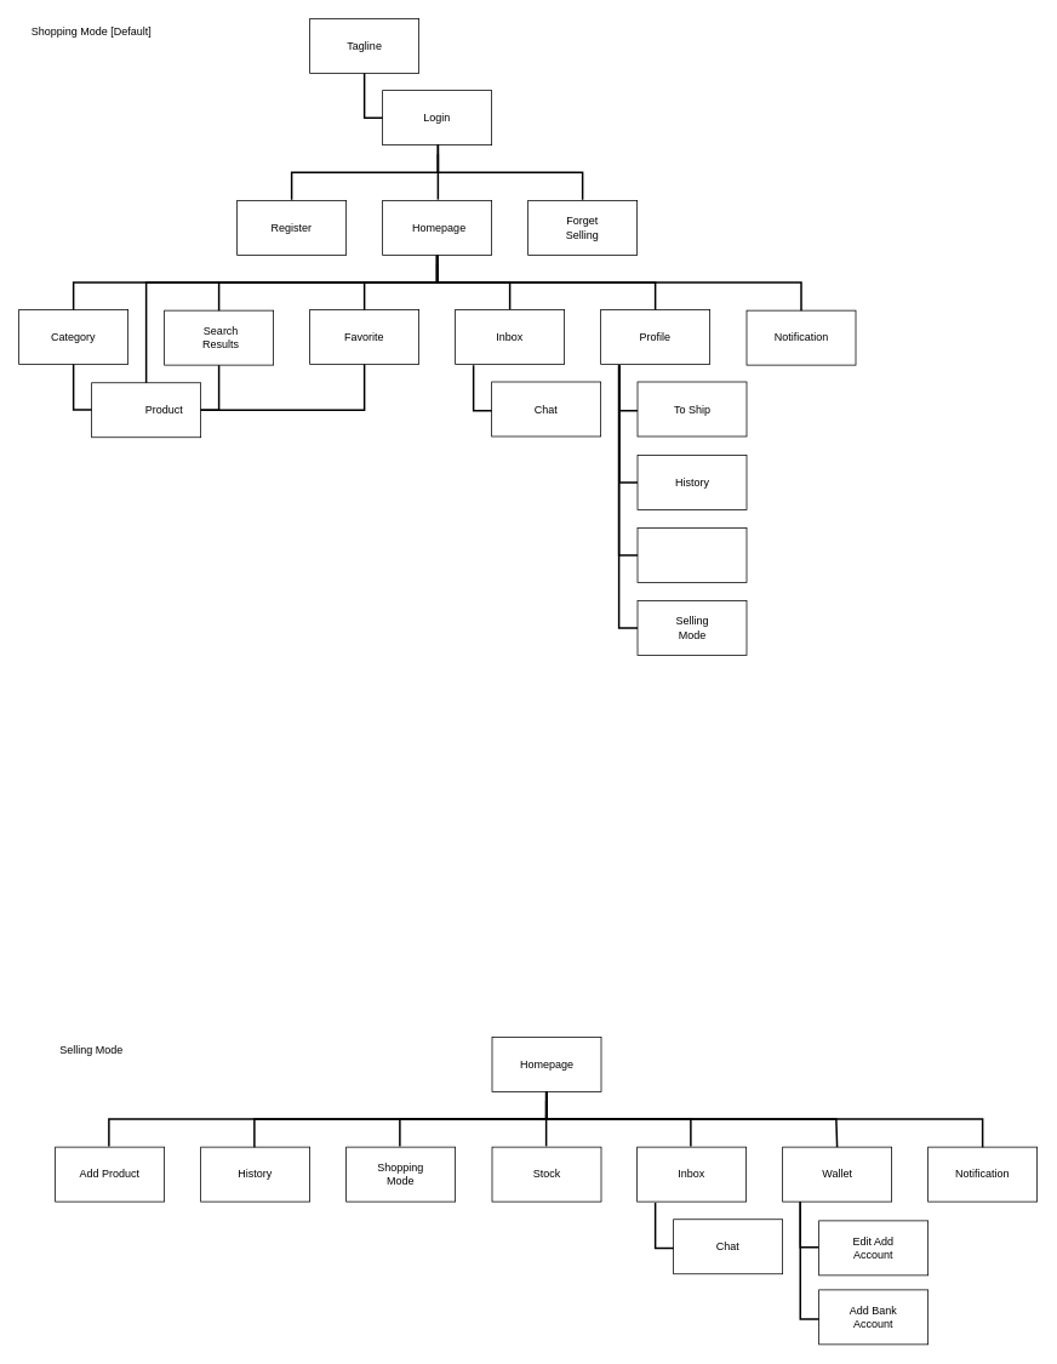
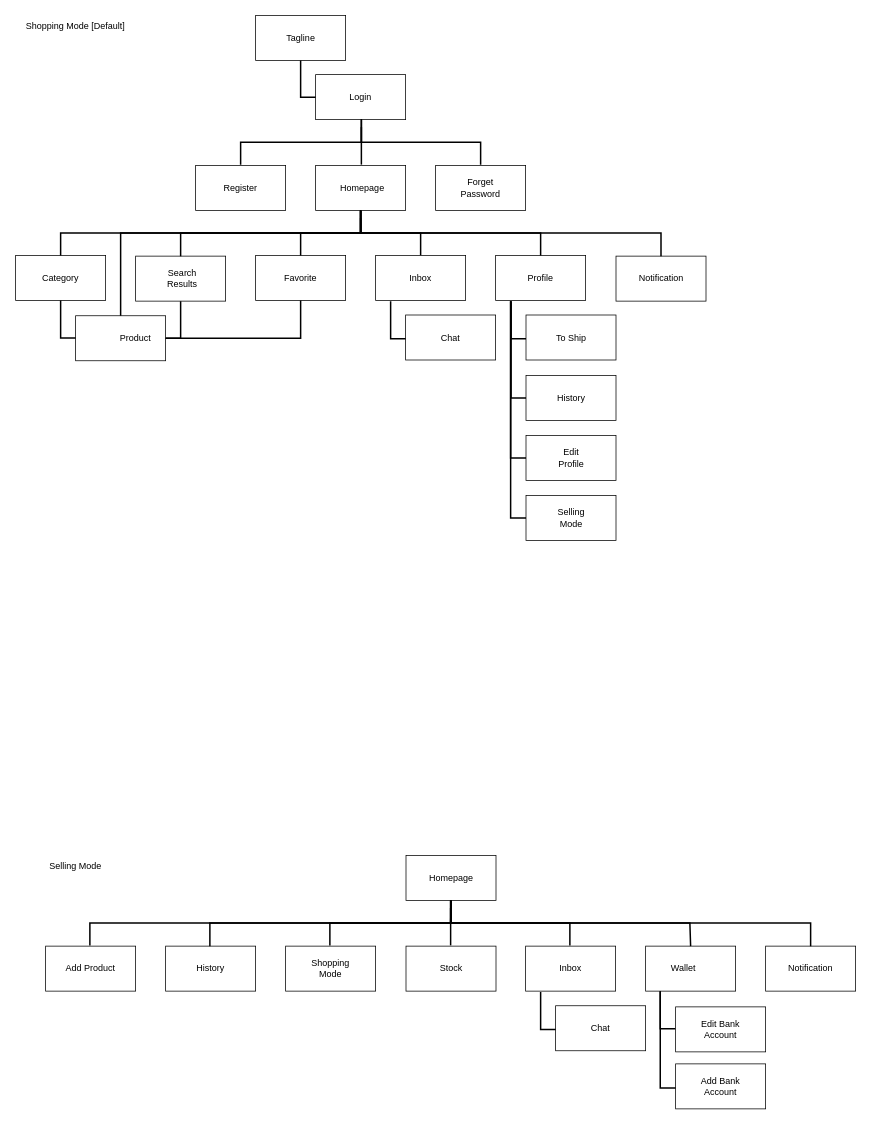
- <mxCell id="39" value="Forget Selling" style="text;html=1;strokeColor=none;fillColor=none;align=center;verticalAlign=middle;whiteSpace=wrap;rounded=0;" vertex="1" parent="1"><mxGeometry x="610" y="235" width="60" height="30" as="geometry" /></mxCell>
+ <mxCell id="39" value="Forget Password" style="text;html=1;strokeColor=none;fillColor=none;align=center;verticalAlign=middle;whiteSpace=wrap;rounded=0;" vertex="1" parent="1"><mxGeometry x="610" y="235" width="60" height="30" as="geometry" /></mxCell>
+ <mxCell id="51" value="Edit Profile" style="text;html=1;strokeColor=none;fillColor=none;align=center;verticalAlign=middle;whiteSpace=wrap;rounded=0;" vertex="1" parent="1"><mxGeometry x="730.5" y="595" width="60" height="30" as="geometry" /></mxCell>
- <mxCell id="29" value="Wallet" style="text;html=1;strokeColor=none;fillColor=none;align=center;verticalAlign=middle;whiteSpace=wrap;rounded=0;" parent="1" vertex="1"><mxGeometry x="883.5" y="1276" width="73" height="30" as="geometry" /></mxCell>
+ <mxCell id="29" value="Wallet" style="text;html=1;strokeColor=none;fillColor=none;align=center;verticalAlign=middle;whiteSpace=wrap;rounded=0;" parent="1" vertex="1"><mxGeometry x="873.5" y="1276" width="73" height="30" as="geometry" /></mxCell>
- <mxCell id="35" value="Edit Add Account" style="text;html=1;strokeColor=none;fillColor=none;align=center;verticalAlign=middle;whiteSpace=wrap;rounded=0;" parent="1" vertex="1"><mxGeometry x="920" y="1357" width="80" height="30" as="geometry" /></mxCell>
+ <mxCell id="35" value="Edit Bank Account" style="text;html=1;strokeColor=none;fillColor=none;align=center;verticalAlign=middle;whiteSpace=wrap;rounded=0;" parent="1" vertex="1"><mxGeometry x="920" y="1357" width="80" height="30" as="geometry" /></mxCell>
